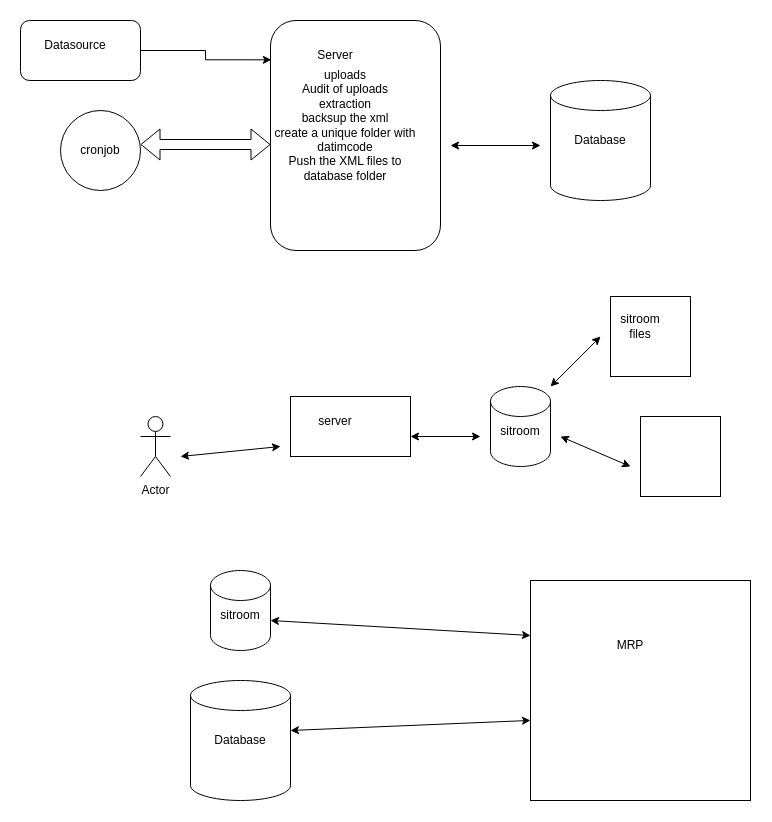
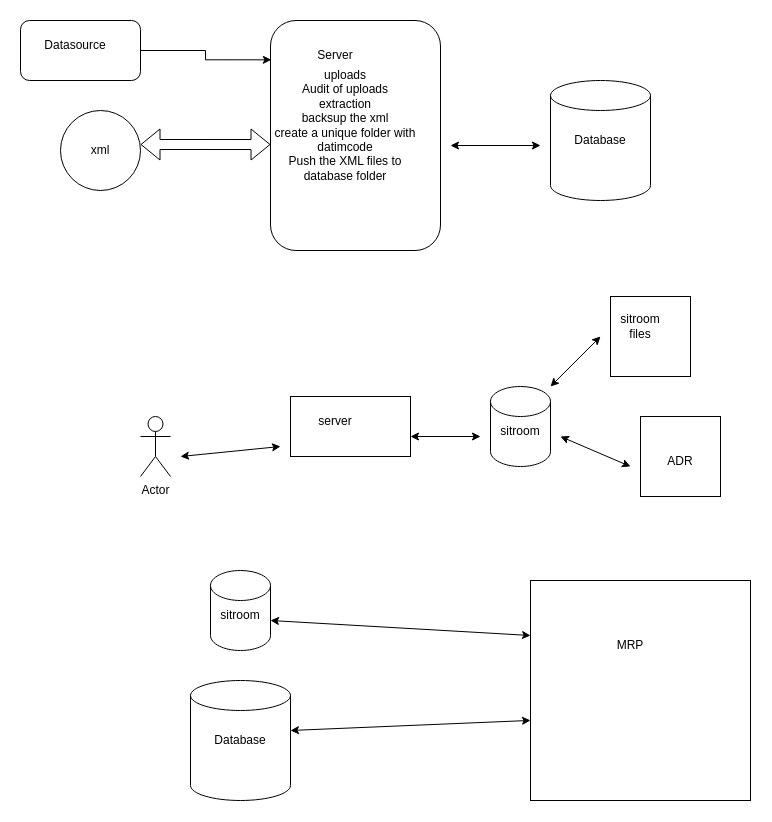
- <mxCell id="9" value="cronjob" style="text;html=1;strokeColor=none;fillColor=none;align=center;verticalAlign=middle;whiteSpace=wrap;rounded=0;" vertex="1" parent="1"><mxGeometry x="70" y="135" width="60" height="30" as="geometry" /></mxCell>
+ <mxCell id="9" value="xml" style="text;html=1;strokeColor=none;fillColor=none;align=center;verticalAlign=middle;whiteSpace=wrap;rounded=0;" vertex="1" parent="1"><mxGeometry x="70" y="135" width="60" height="30" as="geometry" /></mxCell>
+ <mxCell id="25" value="ADR" style="text;html=1;strokeColor=none;fillColor=none;align=center;verticalAlign=middle;whiteSpace=wrap;rounded=0;" vertex="1" parent="1"><mxGeometry x="650" y="446" width="60" height="30" as="geometry" /></mxCell>
